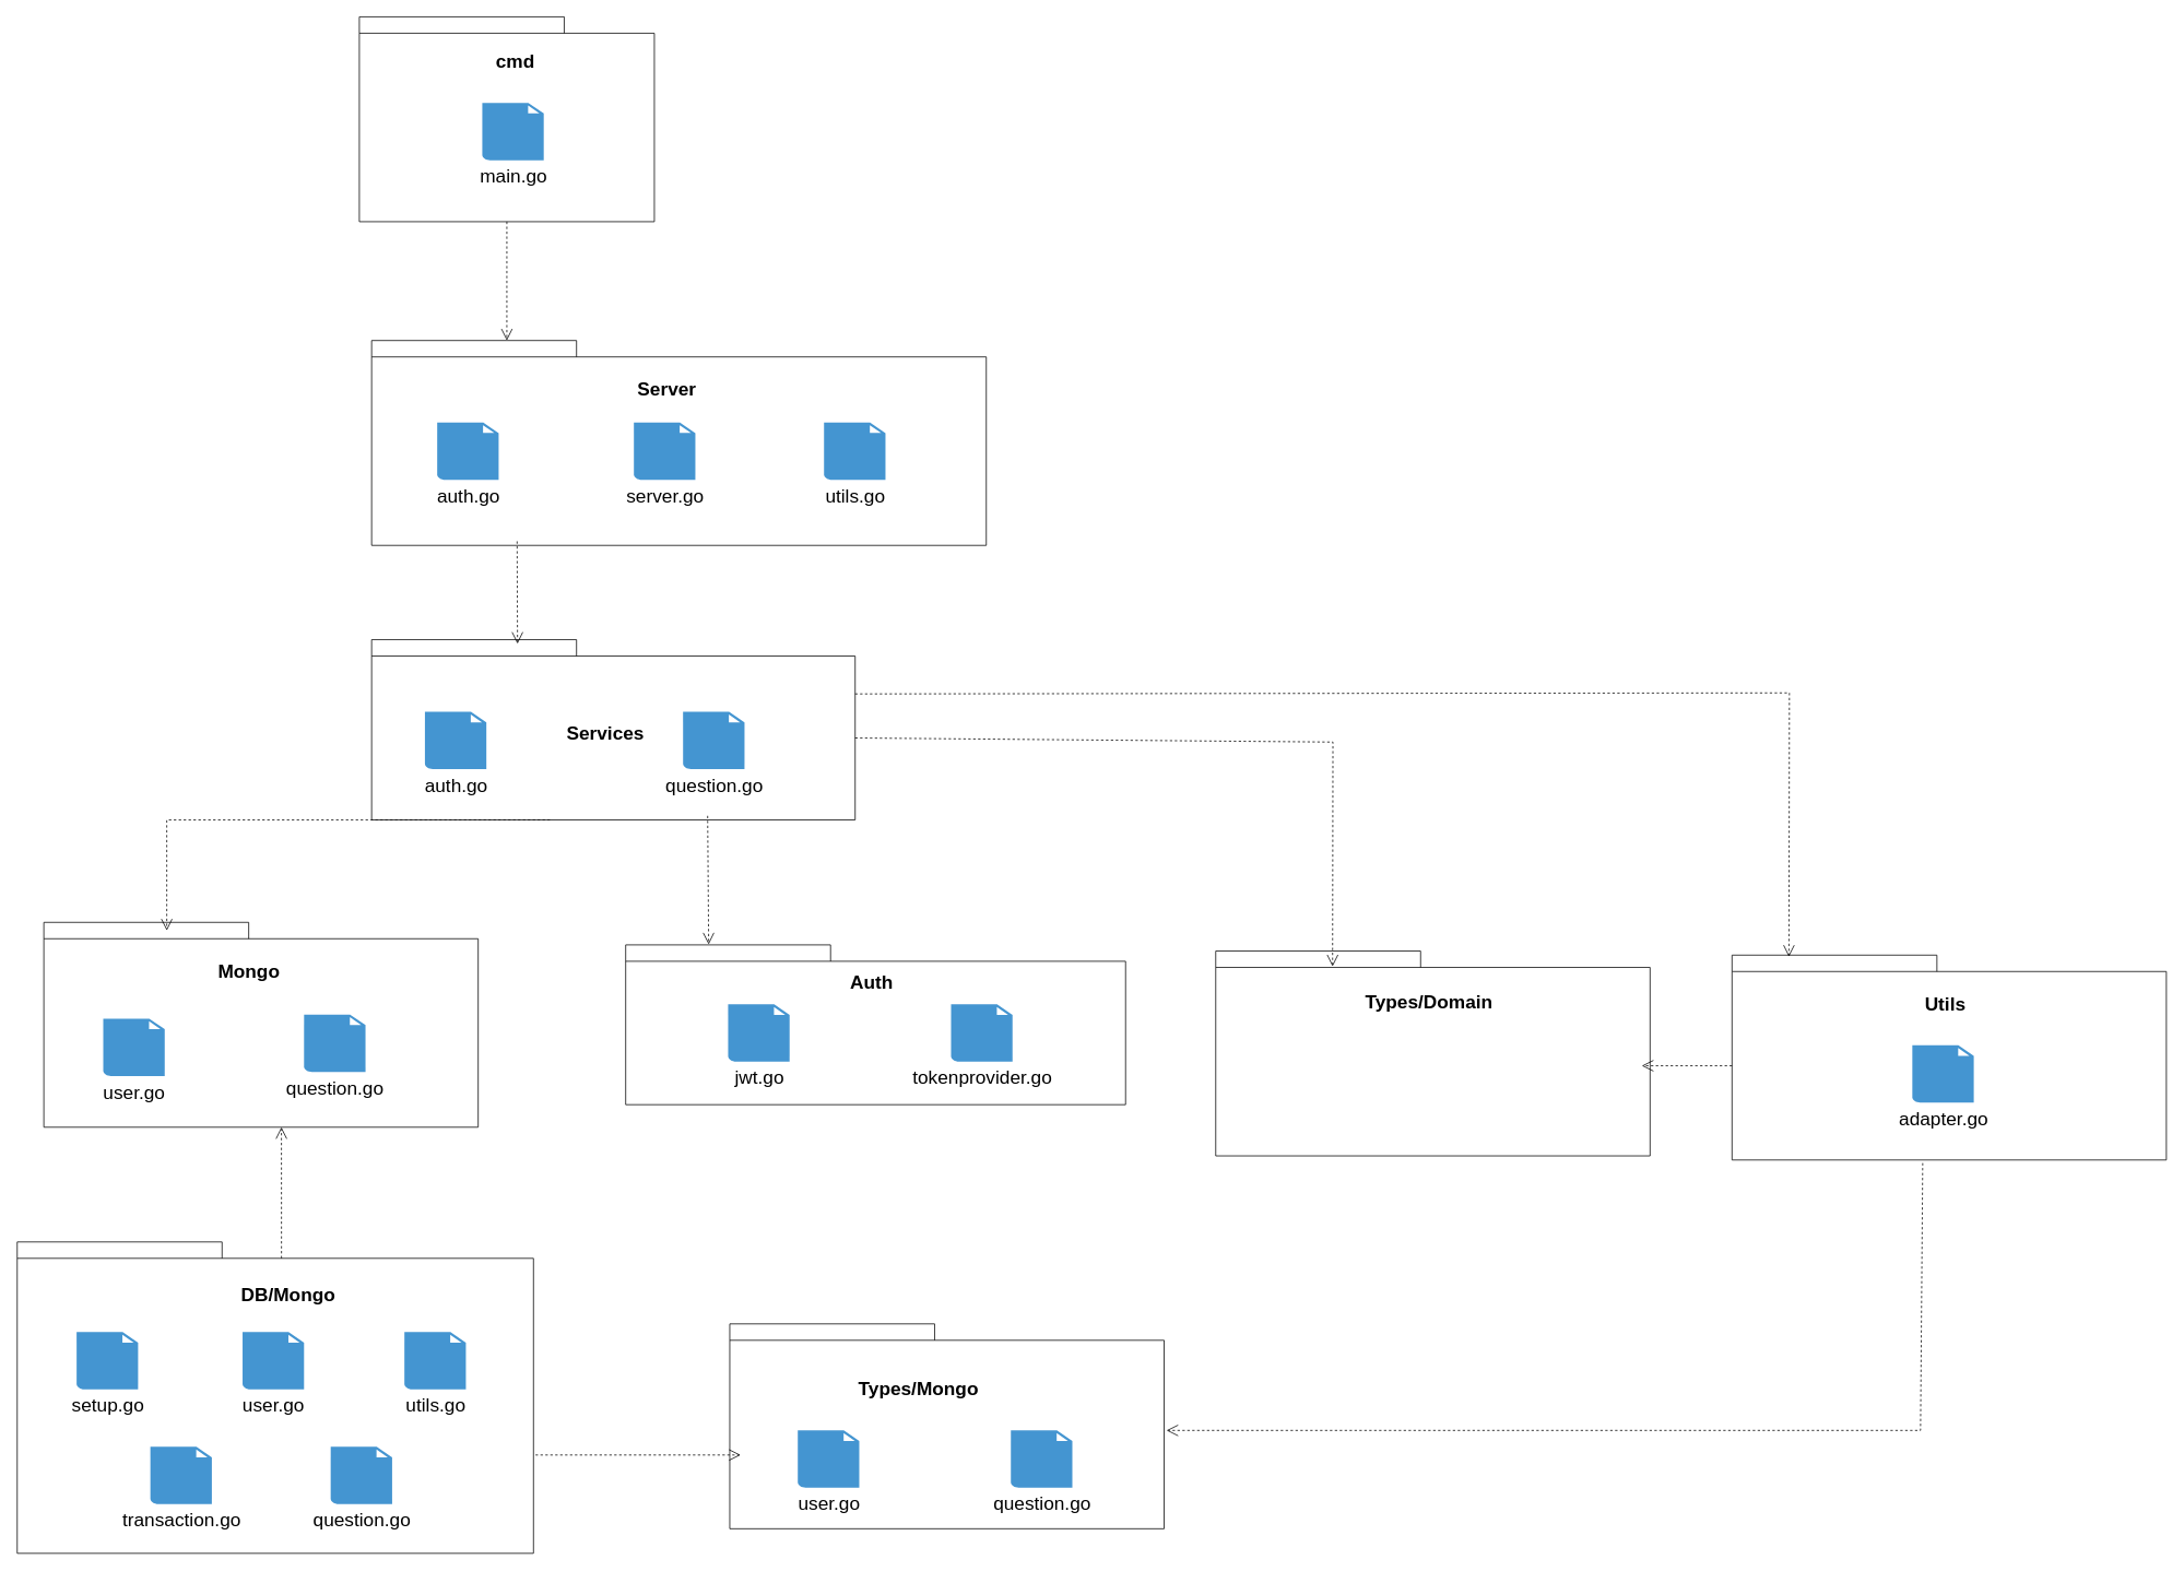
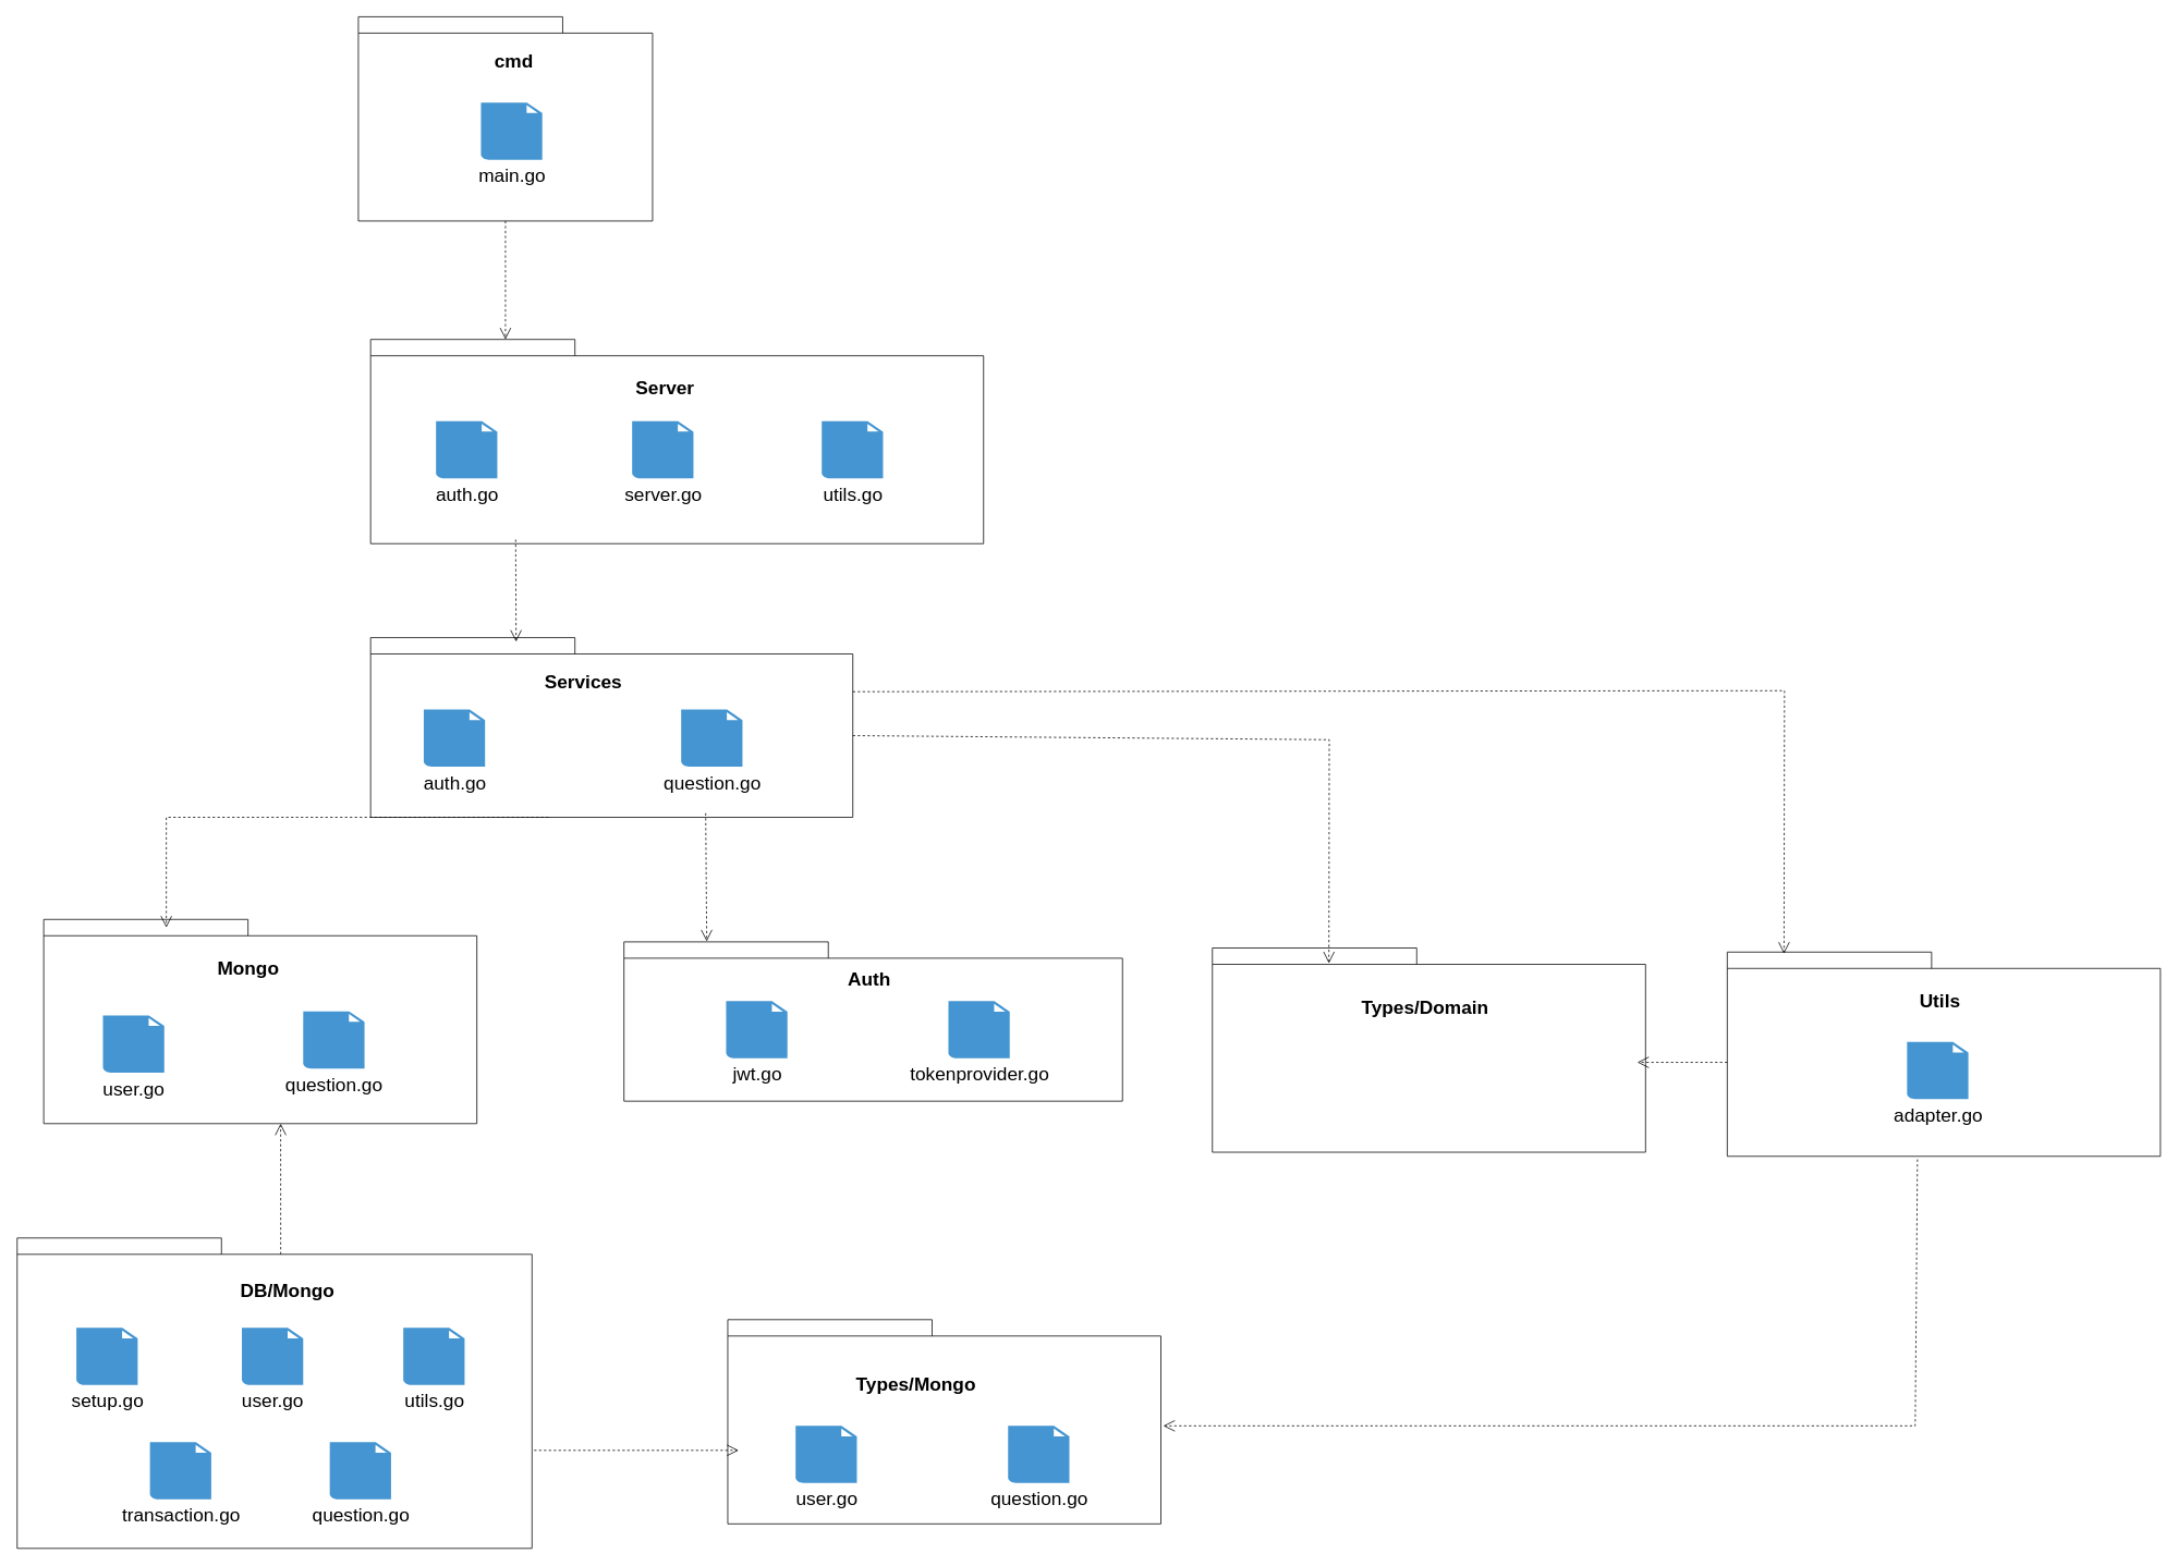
- <mxCell id="5" value="&lt;b&gt;&lt;font style=&quot;font-size: 23px;&quot;&gt;Services&lt;/font&gt;&lt;/b&gt;" style="text;html=1;align=center;verticalAlign=middle;resizable=0;points=[];autosize=1;strokeColor=none;fillColor=none;" parent="1" vertex="1"><mxGeometry x="678" y="875" width="120" height="40" as="geometry" /></mxCell>
+ <mxCell id="5" value="&lt;b&gt;&lt;font style=&quot;font-size: 23px;&quot;&gt;Services&lt;/font&gt;&lt;/b&gt;" style="text;html=1;align=center;verticalAlign=middle;resizable=0;points=[];autosize=1;strokeColor=none;fillColor=none;" parent="1" vertex="1"><mxGeometry x="653" y="815" width="120" height="40" as="geometry" /></mxCell>
- <mxCell id="15" value="&lt;b&gt;&lt;font style=&quot;font-size: 23px;&quot;&gt;Types/Domain&lt;/font&gt;&lt;/b&gt;" style="text;html=1;align=center;verticalAlign=middle;resizable=0;points=[];autosize=1;strokeColor=none;fillColor=none;" parent="1" vertex="1"><mxGeometry x="1653" y="1202.5" width="180" height="40" as="geometry" /></mxCell>
+ <mxCell id="15" value="&lt;b&gt;&lt;font style=&quot;font-size: 23px;&quot;&gt;Types/Domain&lt;/font&gt;&lt;/b&gt;" style="text;html=1;align=center;verticalAlign=middle;resizable=0;points=[];autosize=1;strokeColor=none;fillColor=none;" parent="1" vertex="1"><mxGeometry x="1653" y="1212.5" width="180" height="40" as="geometry" /></mxCell>
